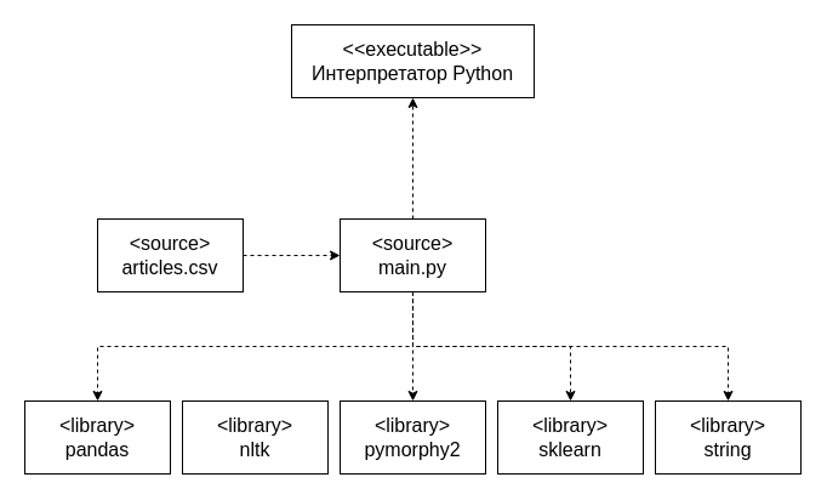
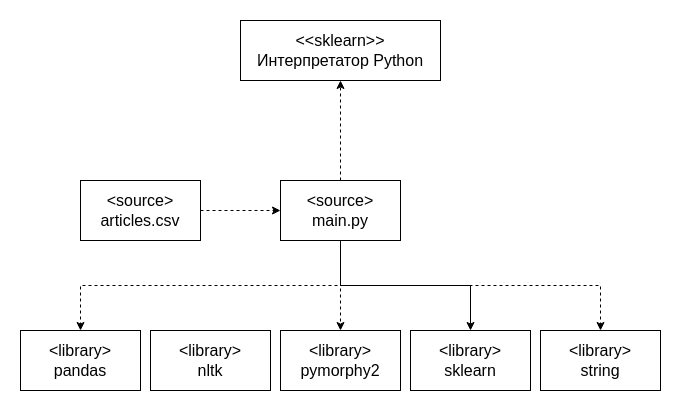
- <mxCell id="15" value="&amp;lt;&amp;lt;executable&amp;gt;&amp;gt;&lt;br&gt;Интерпретатор Python" style="rounded=0;whiteSpace=wrap;html=1;fontSize=16;" vertex="1" parent="1"><mxGeometry x="240" y="20" width="200" height="60" as="geometry" /></mxCell>
+ <mxCell id="15" value="&amp;lt;&amp;lt;sklearn&amp;gt;&amp;gt;&lt;br&gt;Интерпретатор Python" style="rounded=0;whiteSpace=wrap;html=1;fontSize=16;" vertex="1" parent="1"><mxGeometry x="240" y="20" width="200" height="60" as="geometry" /></mxCell>
- <mxCell id="4" style="edgeStyle=orthogonalEdgeStyle;rounded=0;orthogonalLoop=1;jettySize=auto;html=1;exitX=0.5;exitY=1;exitDx=0;exitDy=0;entryX=0.5;entryY=0;entryDx=0;entryDy=0;dashed=1;fontSize=16;" edge="1" parent="1" source="7" target="12"><mxGeometry relative="1" as="geometry" /></mxCell>
+ <mxCell id="4" style="edgeStyle=orthogonalEdgeStyle;rounded=0;orthogonalLoop=1;jettySize=auto;html=1;exitX=0.5;exitY=1;exitDx=0;exitDy=0;entryX=0.5;entryY=0;entryDx=0;entryDy=0;dashed=0;fontSize=16;" edge="1" parent="1" source="7" target="12"><mxGeometry relative="1" as="geometry" /></mxCell>
